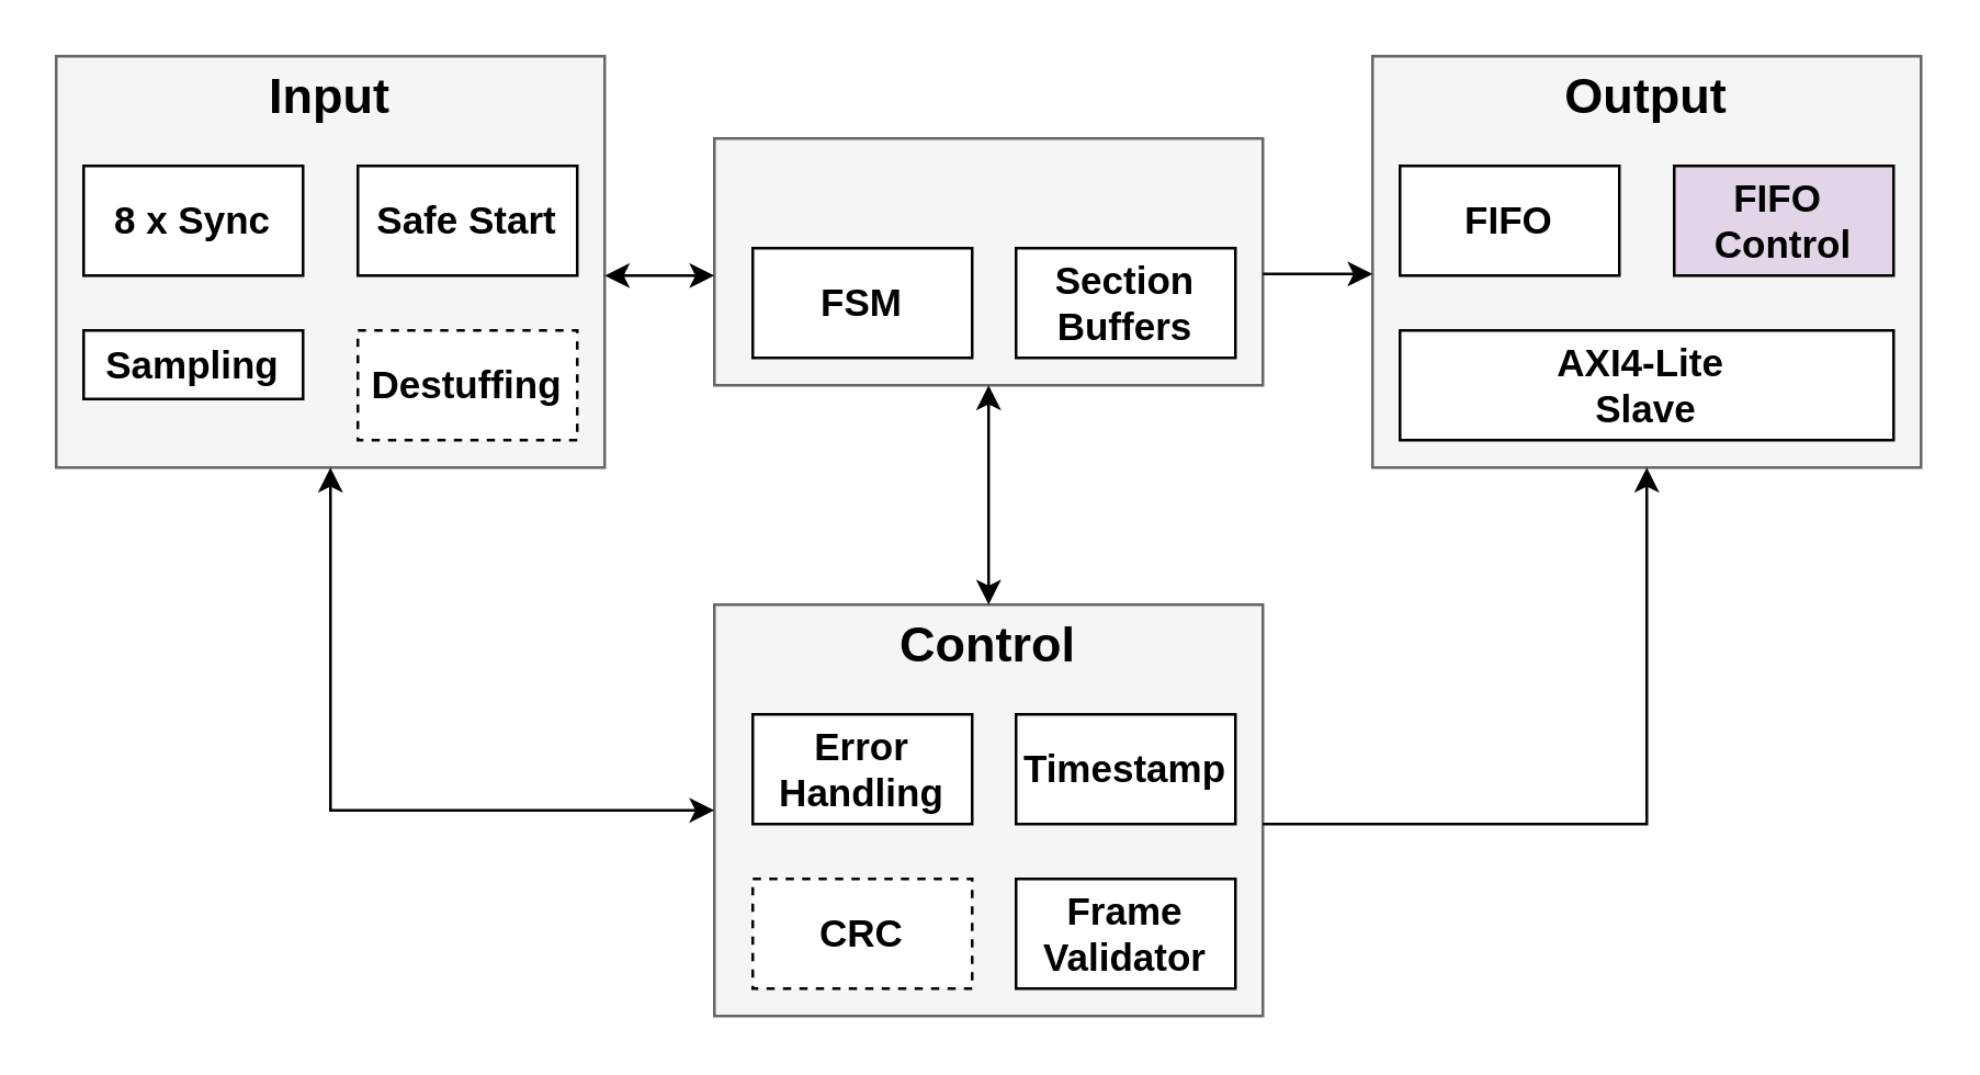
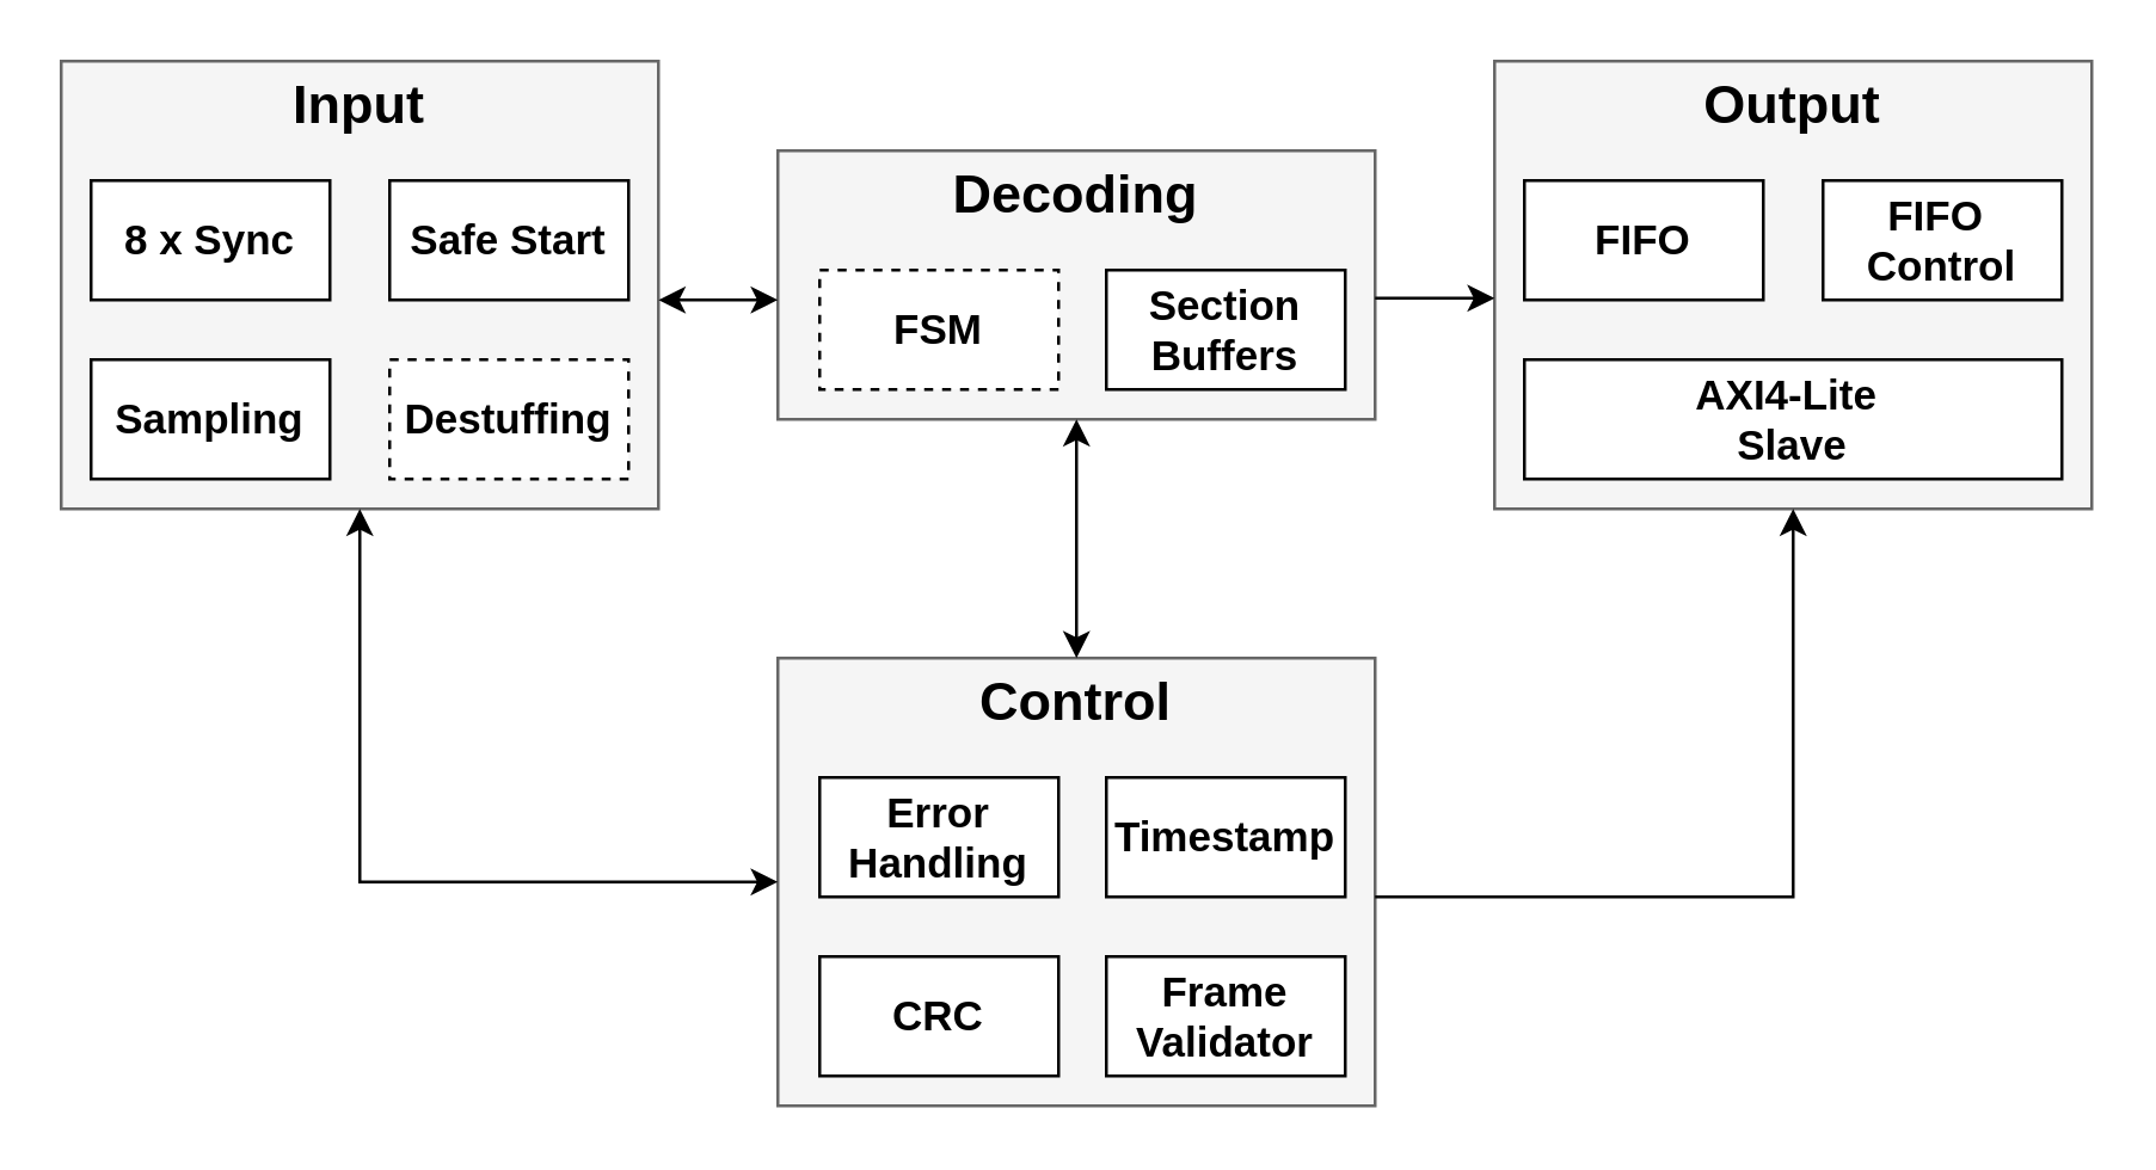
+ <mxCell id="13" value="&lt;font style=&quot;font-size: 18px;&quot;&gt;&lt;b&gt;Decoding&lt;/b&gt;&lt;/font&gt;" style="text;strokeColor=none;align=center;fillColor=none;html=1;verticalAlign=middle;whiteSpace=wrap;rounded=0;" parent="1" vertex="1"><mxGeometry x="330" y="50" width="60" height="30" as="geometry" /></mxCell>
- <mxCell id="20" value="&lt;font style=&quot;font-size: 14px;&quot;&gt;&lt;b&gt;FIFO&amp;nbsp;&lt;br&gt;Control&lt;/b&gt;&lt;/font&gt;" style="rounded=0;whiteSpace=wrap;html=1;fillColor=#e1d5e7;" parent="1" vertex="1"><mxGeometry x="610" y="60" width="80" height="40" as="geometry" /></mxCell>
+ <mxCell id="20" value="&lt;font style=&quot;font-size: 14px;&quot;&gt;&lt;b&gt;FIFO&amp;nbsp;&lt;br&gt;Control&lt;/b&gt;&lt;/font&gt;" style="rounded=0;whiteSpace=wrap;html=1;" parent="1" vertex="1"><mxGeometry x="610" y="60" width="80" height="40" as="geometry" /></mxCell>
- <mxCell id="14" value="&lt;font style=&quot;font-size: 14px;&quot;&gt;&lt;b&gt;FSM&lt;/b&gt;&lt;/font&gt;" style="rounded=0;whiteSpace=wrap;html=1;" parent="1" vertex="1"><mxGeometry x="274" y="90" width="80" height="40" as="geometry" /></mxCell>
+ <mxCell id="14" value="&lt;font style=&quot;font-size: 14px;&quot;&gt;&lt;b&gt;FSM&lt;/b&gt;&lt;/font&gt;" style="rounded=0;whiteSpace=wrap;html=1;dashed=1;" parent="1" vertex="1"><mxGeometry x="274" y="90" width="80" height="40" as="geometry" /></mxCell>
- <mxCell id="5" value="&lt;font style=&quot;font-size: 14px;&quot;&gt;&lt;b&gt;Sampling&lt;/b&gt;&lt;/font&gt;" style="rounded=0;whiteSpace=wrap;html=1;" parent="1" vertex="1"><mxGeometry x="30" y="120" width="80" height="25" as="geometry" /></mxCell>
+ <mxCell id="5" value="&lt;font style=&quot;font-size: 14px;&quot;&gt;&lt;b&gt;Sampling&lt;/b&gt;&lt;/font&gt;" style="rounded=0;whiteSpace=wrap;html=1;" parent="1" vertex="1"><mxGeometry x="30" y="120" width="80" height="40" as="geometry" /></mxCell>
- <mxCell id="8" value="&lt;font style=&quot;font-size: 14px;&quot;&gt;&lt;b&gt;CRC&lt;/b&gt;&lt;/font&gt;" style="rounded=0;whiteSpace=wrap;html=1;dashed=1;" parent="1" vertex="1"><mxGeometry x="274" y="320" width="80" height="40" as="geometry" /></mxCell>
+ <mxCell id="8" value="&lt;font style=&quot;font-size: 14px;&quot;&gt;&lt;b&gt;CRC&lt;/b&gt;&lt;/font&gt;" style="rounded=0;whiteSpace=wrap;html=1;" parent="1" vertex="1"><mxGeometry x="274" y="320" width="80" height="40" as="geometry" /></mxCell>
